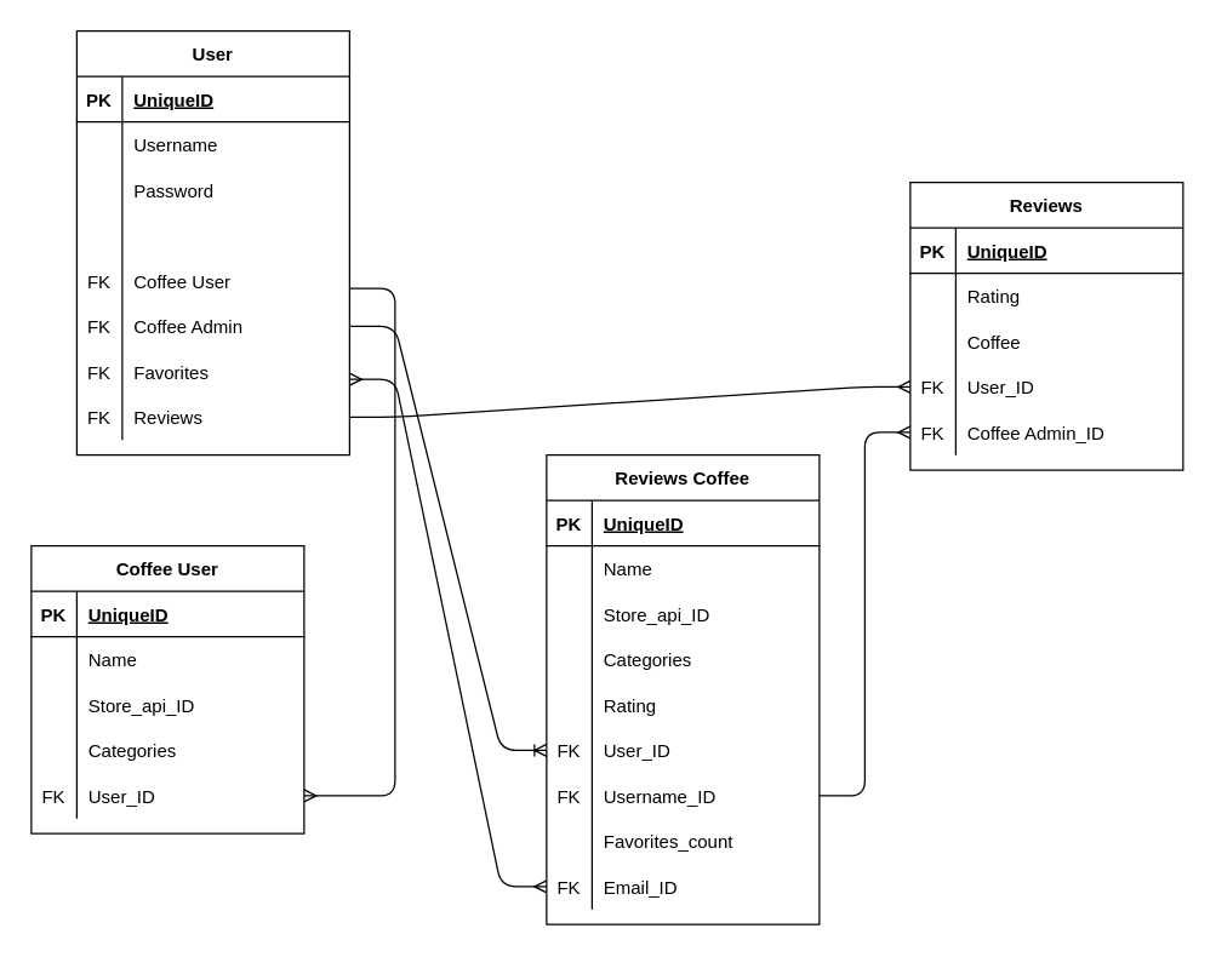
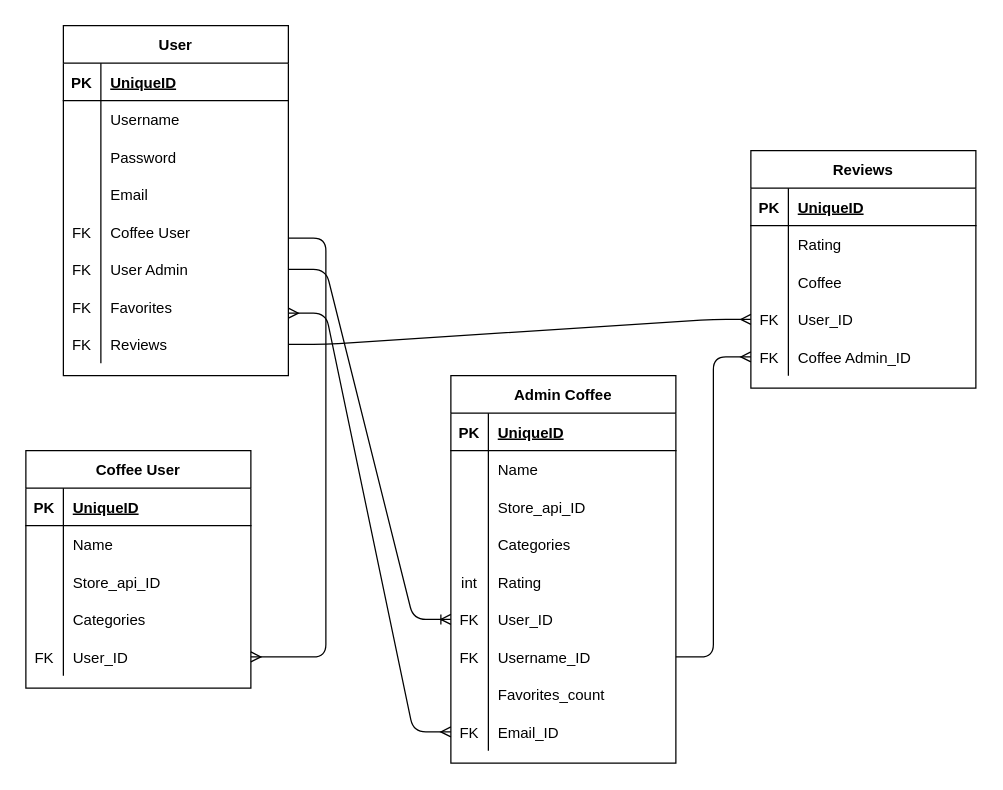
+ <mxCell id="14" value="Email" style="shape=partialRectangle;connectable=0;fillColor=none;top=0;left=0;bottom=0;right=0;align=left;spacingLeft=6;overflow=hidden;" parent="12" vertex="1"><mxGeometry x="30" width="150" height="30" as="geometry" /></mxCell>
- <mxCell id="20" value="Coffee Admin" style="shape=partialRectangle;connectable=0;fillColor=none;top=0;left=0;bottom=0;right=0;align=left;spacingLeft=6;overflow=hidden;" parent="18" vertex="1"><mxGeometry x="30" width="150" height="30" as="geometry" /></mxCell>
+ <mxCell id="20" value="User Admin" style="shape=partialRectangle;connectable=0;fillColor=none;top=0;left=0;bottom=0;right=0;align=left;spacingLeft=6;overflow=hidden;" parent="18" vertex="1"><mxGeometry x="30" width="150" height="30" as="geometry" /></mxCell>
- <mxCell id="59" value="Reviews Coffee" style="shape=table;startSize=30;container=1;collapsible=1;childLayout=tableLayout;fixedRows=1;rowLines=0;fontStyle=1;align=center;resizeLast=1;" parent="1" vertex="1"><mxGeometry x="360" y="300" width="180" height="310" as="geometry" /></mxCell>
+ <mxCell id="59" value="Admin Coffee" style="shape=table;startSize=30;container=1;collapsible=1;childLayout=tableLayout;fixedRows=1;rowLines=0;fontStyle=1;align=center;resizeLast=1;" parent="1" vertex="1"><mxGeometry x="360" y="300" width="180" height="310" as="geometry" /></mxCell>
+ <mxCell id="73" value="int" style="shape=partialRectangle;connectable=0;fillColor=none;top=0;left=0;bottom=0;right=0;editable=1;overflow=hidden;" parent="72" vertex="1"><mxGeometry width="30" height="30" as="geometry" /></mxCell>
